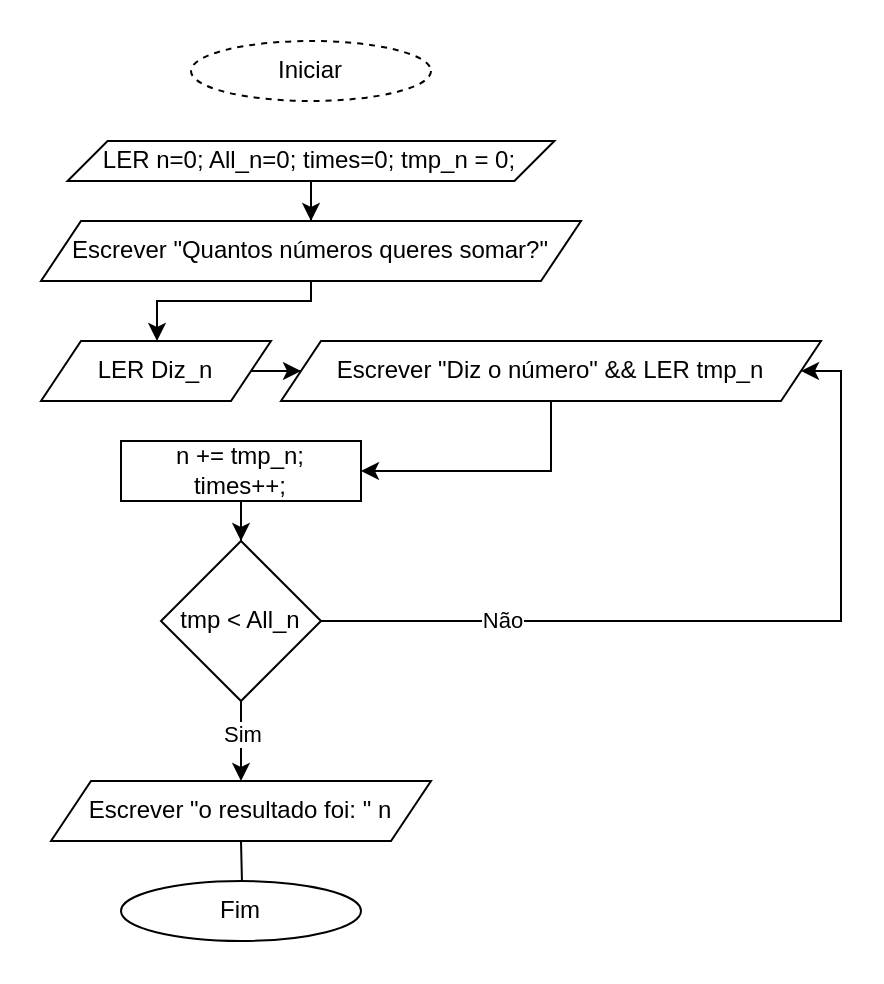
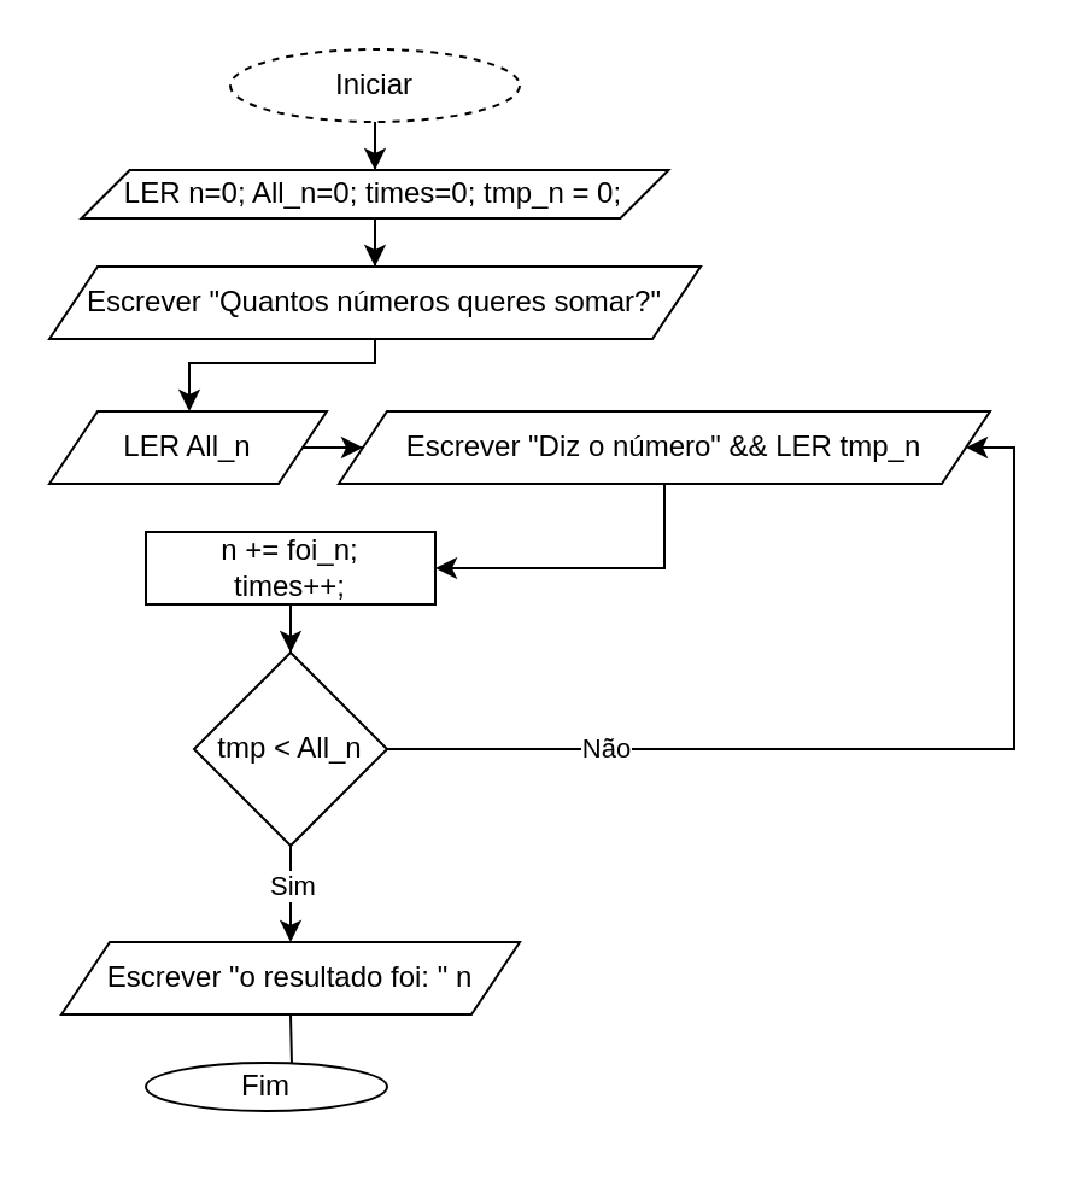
+ <mxCell id="2" value="" style="edgeStyle=orthogonalEdgeStyle;rounded=0;orthogonalLoop=1;jettySize=auto;html=1;" edge="1" parent="1" source="3" target="7"><mxGeometry relative="1" as="geometry" /></mxCell>
- <mxCell id="9" value="LER Diz_n" style="shape=parallelogram;perimeter=parallelogramPerimeter;whiteSpace=wrap;html=1;fixedSize=1;" vertex="1" parent="1"><mxGeometry x="20" y="170" width="115" height="30" as="geometry" /></mxCell>
+ <mxCell id="9" value="LER All_n" style="shape=parallelogram;perimeter=parallelogramPerimeter;whiteSpace=wrap;html=1;fixedSize=1;" vertex="1" parent="1"><mxGeometry x="20" y="170" width="115" height="30" as="geometry" /></mxCell>
- <mxCell id="18" value="n += tmp_n;&lt;div&gt;times++;&lt;/div&gt;" style="rounded=0;whiteSpace=wrap;html=1;" vertex="1" parent="1"><mxGeometry x="60" y="220" width="120" height="30" as="geometry" /></mxCell>
+ <mxCell id="18" value="n += foi_n;&lt;div&gt;times++;&lt;/div&gt;" style="rounded=0;whiteSpace=wrap;html=1;" vertex="1" parent="1"><mxGeometry x="60" y="220" width="120" height="30" as="geometry" /></mxCell>
- <mxCell id="21" value="Fim" style="ellipse;whiteSpace=wrap;html=1;" vertex="1" parent="1"><mxGeometry x="60" y="440" width="120" height="30" as="geometry" /></mxCell>
+ <mxCell id="21" value="Fim" style="ellipse;whiteSpace=wrap;html=1;" vertex="1" parent="1"><mxGeometry x="60" y="440" width="100" height="20" as="geometry" /></mxCell>
